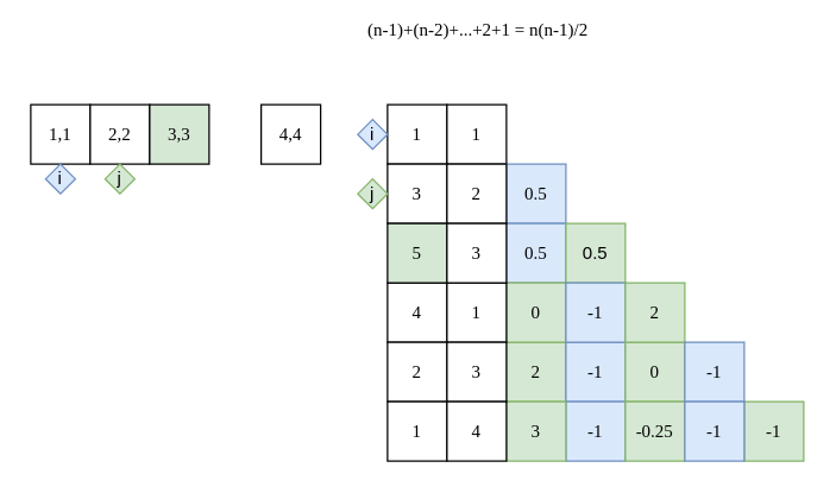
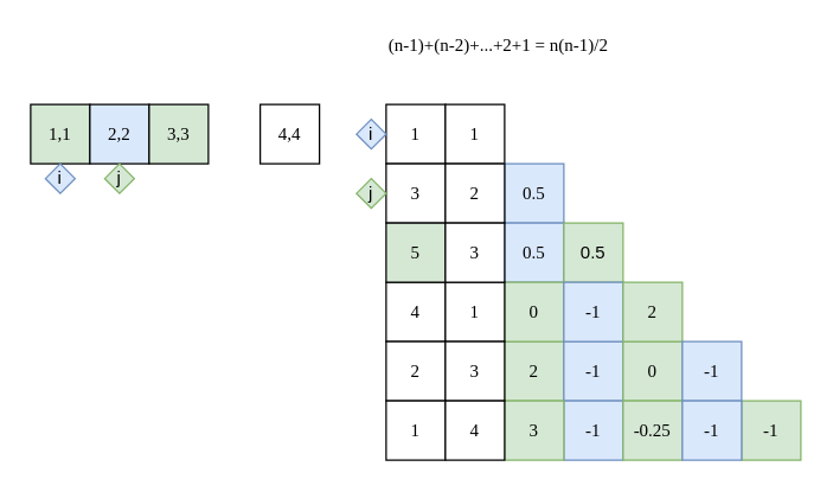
- <mxCell id="24" value="&lt;font face=&quot;Lucida Console&quot;&gt;(n-1)+(n-2)+...+2+1 = n(n-1)/2&lt;/font&gt;" style="text;html=1;align=left;verticalAlign=middle;resizable=0;points=[];autosize=1;" vertex="1" parent="1"><mxGeometry x="245" y="10" width="230" height="20" as="geometry" /></mxCell>
+ <mxCell id="24" value="&lt;font face=&quot;Lucida Console&quot;&gt;(n-1)+(n-2)+...+2+1 = n(n-1)/2&lt;/font&gt;" style="text;html=1;align=left;verticalAlign=middle;resizable=0;points=[];autosize=1;" vertex="1" parent="1"><mxGeometry x="260" y="20" width="230" height="20" as="geometry" /></mxCell>
- <mxCell id="2" value="&lt;font face=&quot;Lucida Console&quot;&gt;1,1&lt;/font&gt;" style="rounded=0;whiteSpace=wrap;html=1;" parent="1" vertex="1"><mxGeometry x="20" y="70" width="40" height="40" as="geometry" /></mxCell>
+ <mxCell id="2" value="&lt;font face=&quot;Lucida Console&quot;&gt;1,1&lt;/font&gt;" style="rounded=0;whiteSpace=wrap;html=1;fillColor=#d5e8d4;" parent="1" vertex="1"><mxGeometry x="20" y="70" width="40" height="40" as="geometry" /></mxCell>
- <mxCell id="3" value="&lt;font face=&quot;Lucida Console&quot;&gt;2,2&lt;/font&gt;" style="rounded=0;whiteSpace=wrap;html=1;" parent="1" vertex="1"><mxGeometry x="60" y="70" width="40" height="40" as="geometry" /></mxCell>
+ <mxCell id="3" value="&lt;font face=&quot;Lucida Console&quot;&gt;2,2&lt;/font&gt;" style="rounded=0;whiteSpace=wrap;html=1;fillColor=#dae8fc;" parent="1" vertex="1"><mxGeometry x="60" y="70" width="40" height="40" as="geometry" /></mxCell>
